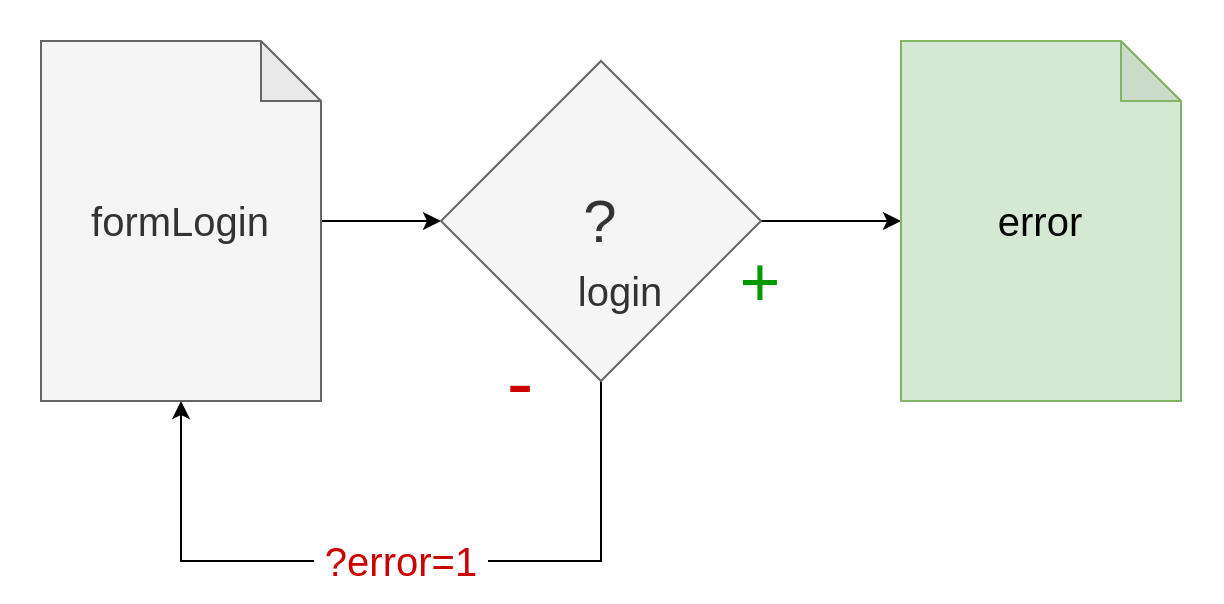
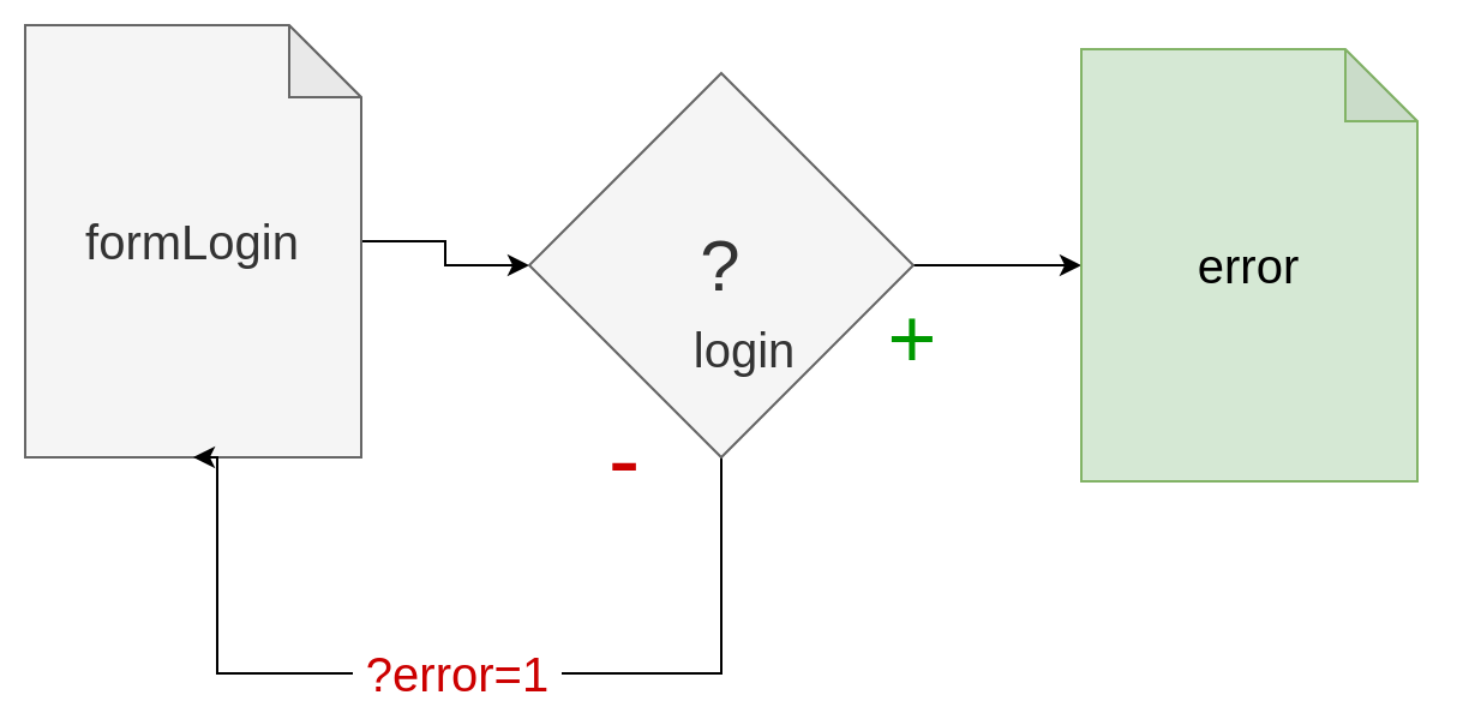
- <mxCell id="3" value="&lt;font style=&quot;font-size: 20px;&quot;&gt;formLogin&lt;/font&gt;" style="shape=note;whiteSpace=wrap;html=1;backgroundOutline=1;darkOpacity=0.05;fillColor=#f5f5f5;strokeColor=#666666;fontColor=#333333;fontSize=20;" vertex="1" parent="1"><mxGeometry x="20" y="20" width="140" height="180" as="geometry" /></mxCell>
+ <mxCell id="3" value="&lt;font style=&quot;font-size: 20px;&quot;&gt;formLogin&lt;/font&gt;" style="shape=note;whiteSpace=wrap;html=1;backgroundOutline=1;darkOpacity=0.05;fillColor=#f5f5f5;strokeColor=#666666;fontColor=#333333;fontSize=20;" vertex="1" parent="1"><mxGeometry x="10" y="10" width="140" height="180" as="geometry" /></mxCell>
